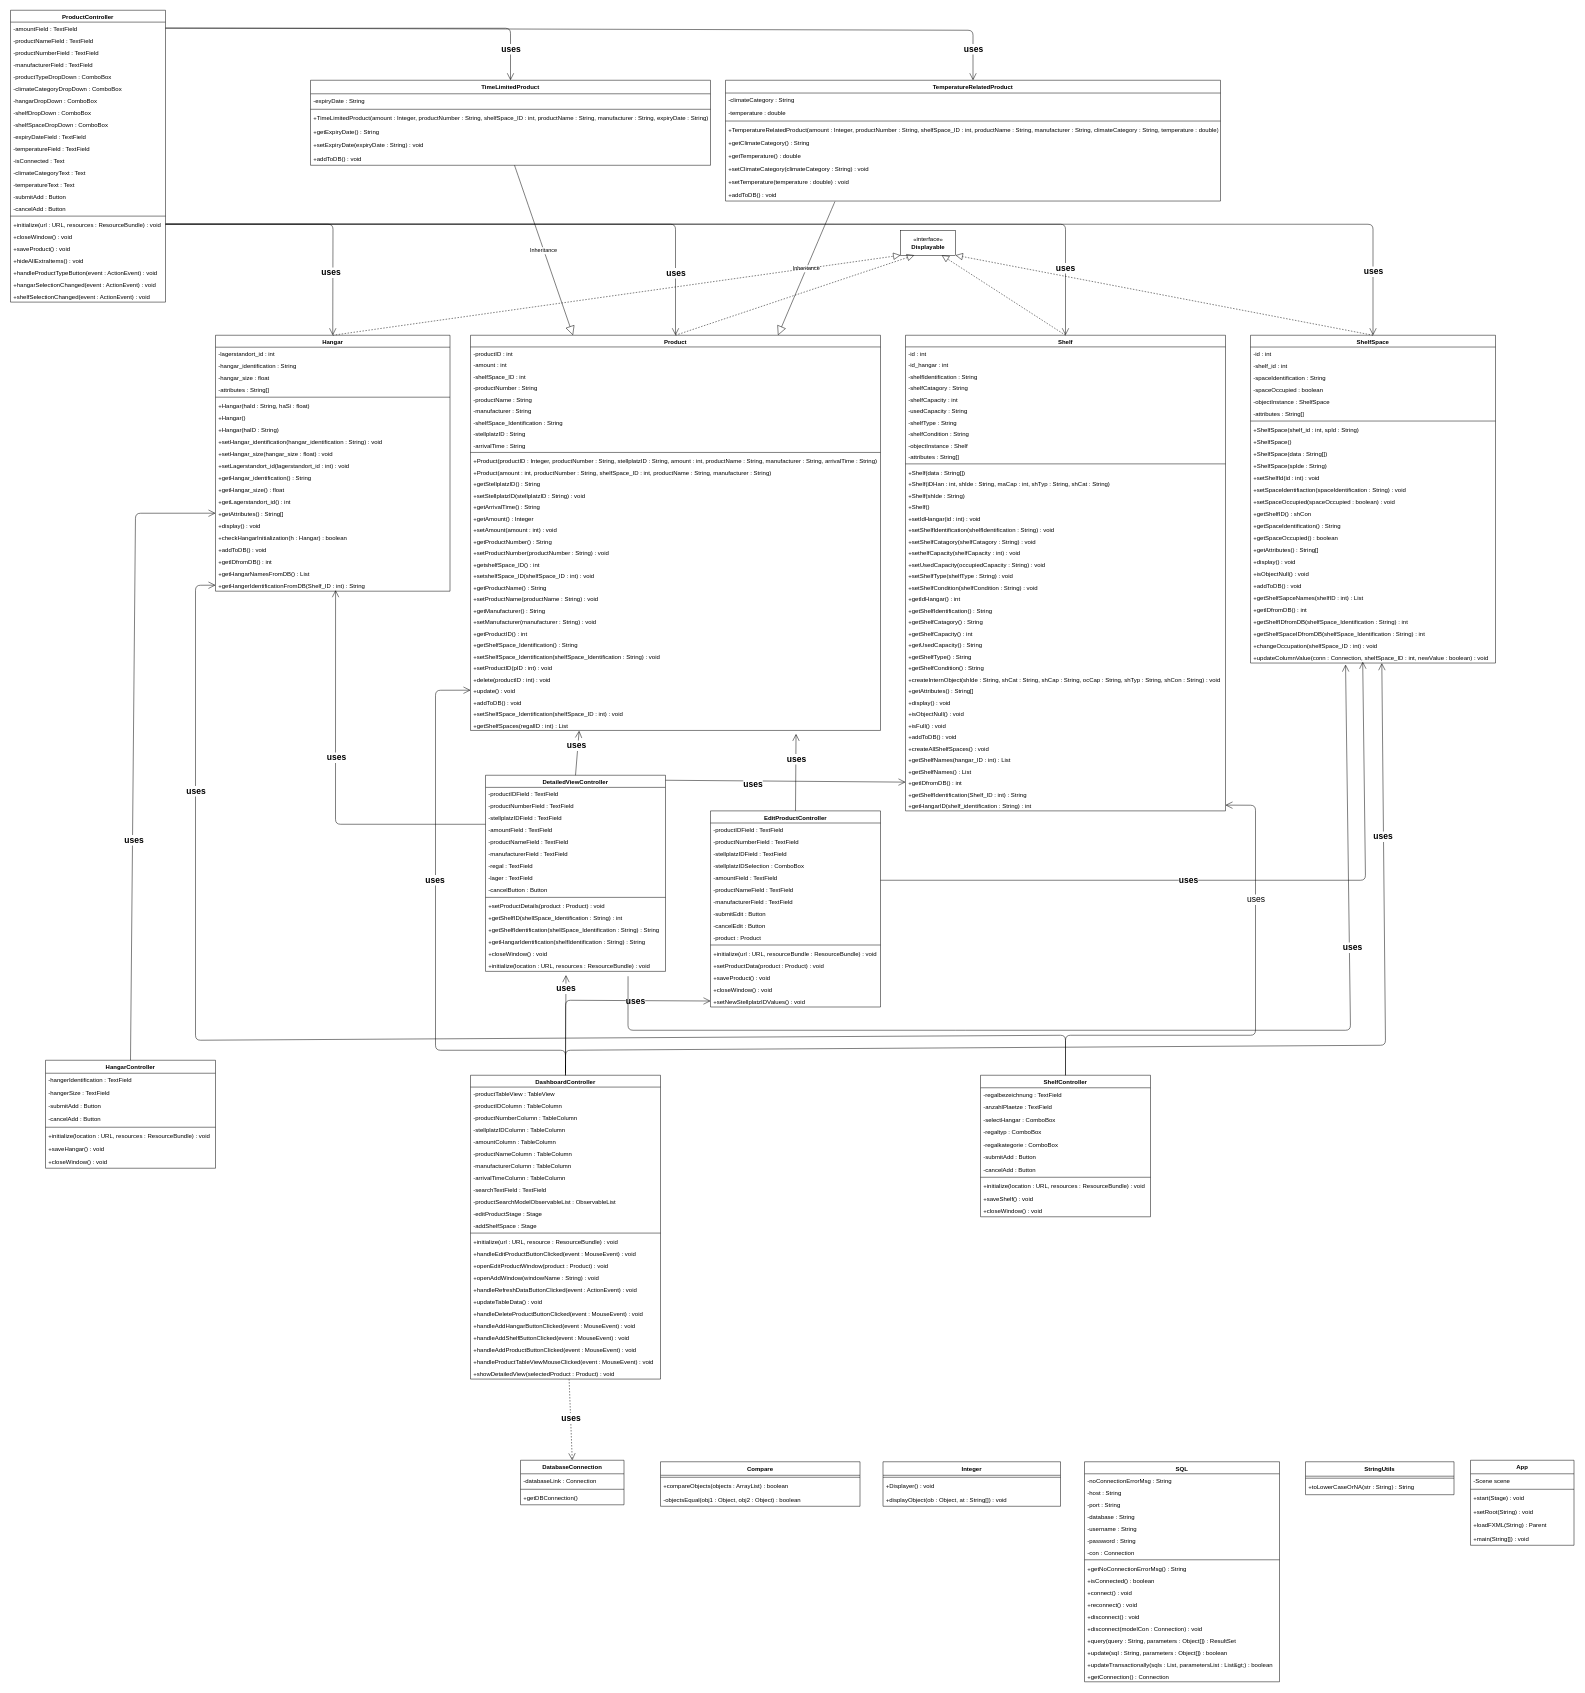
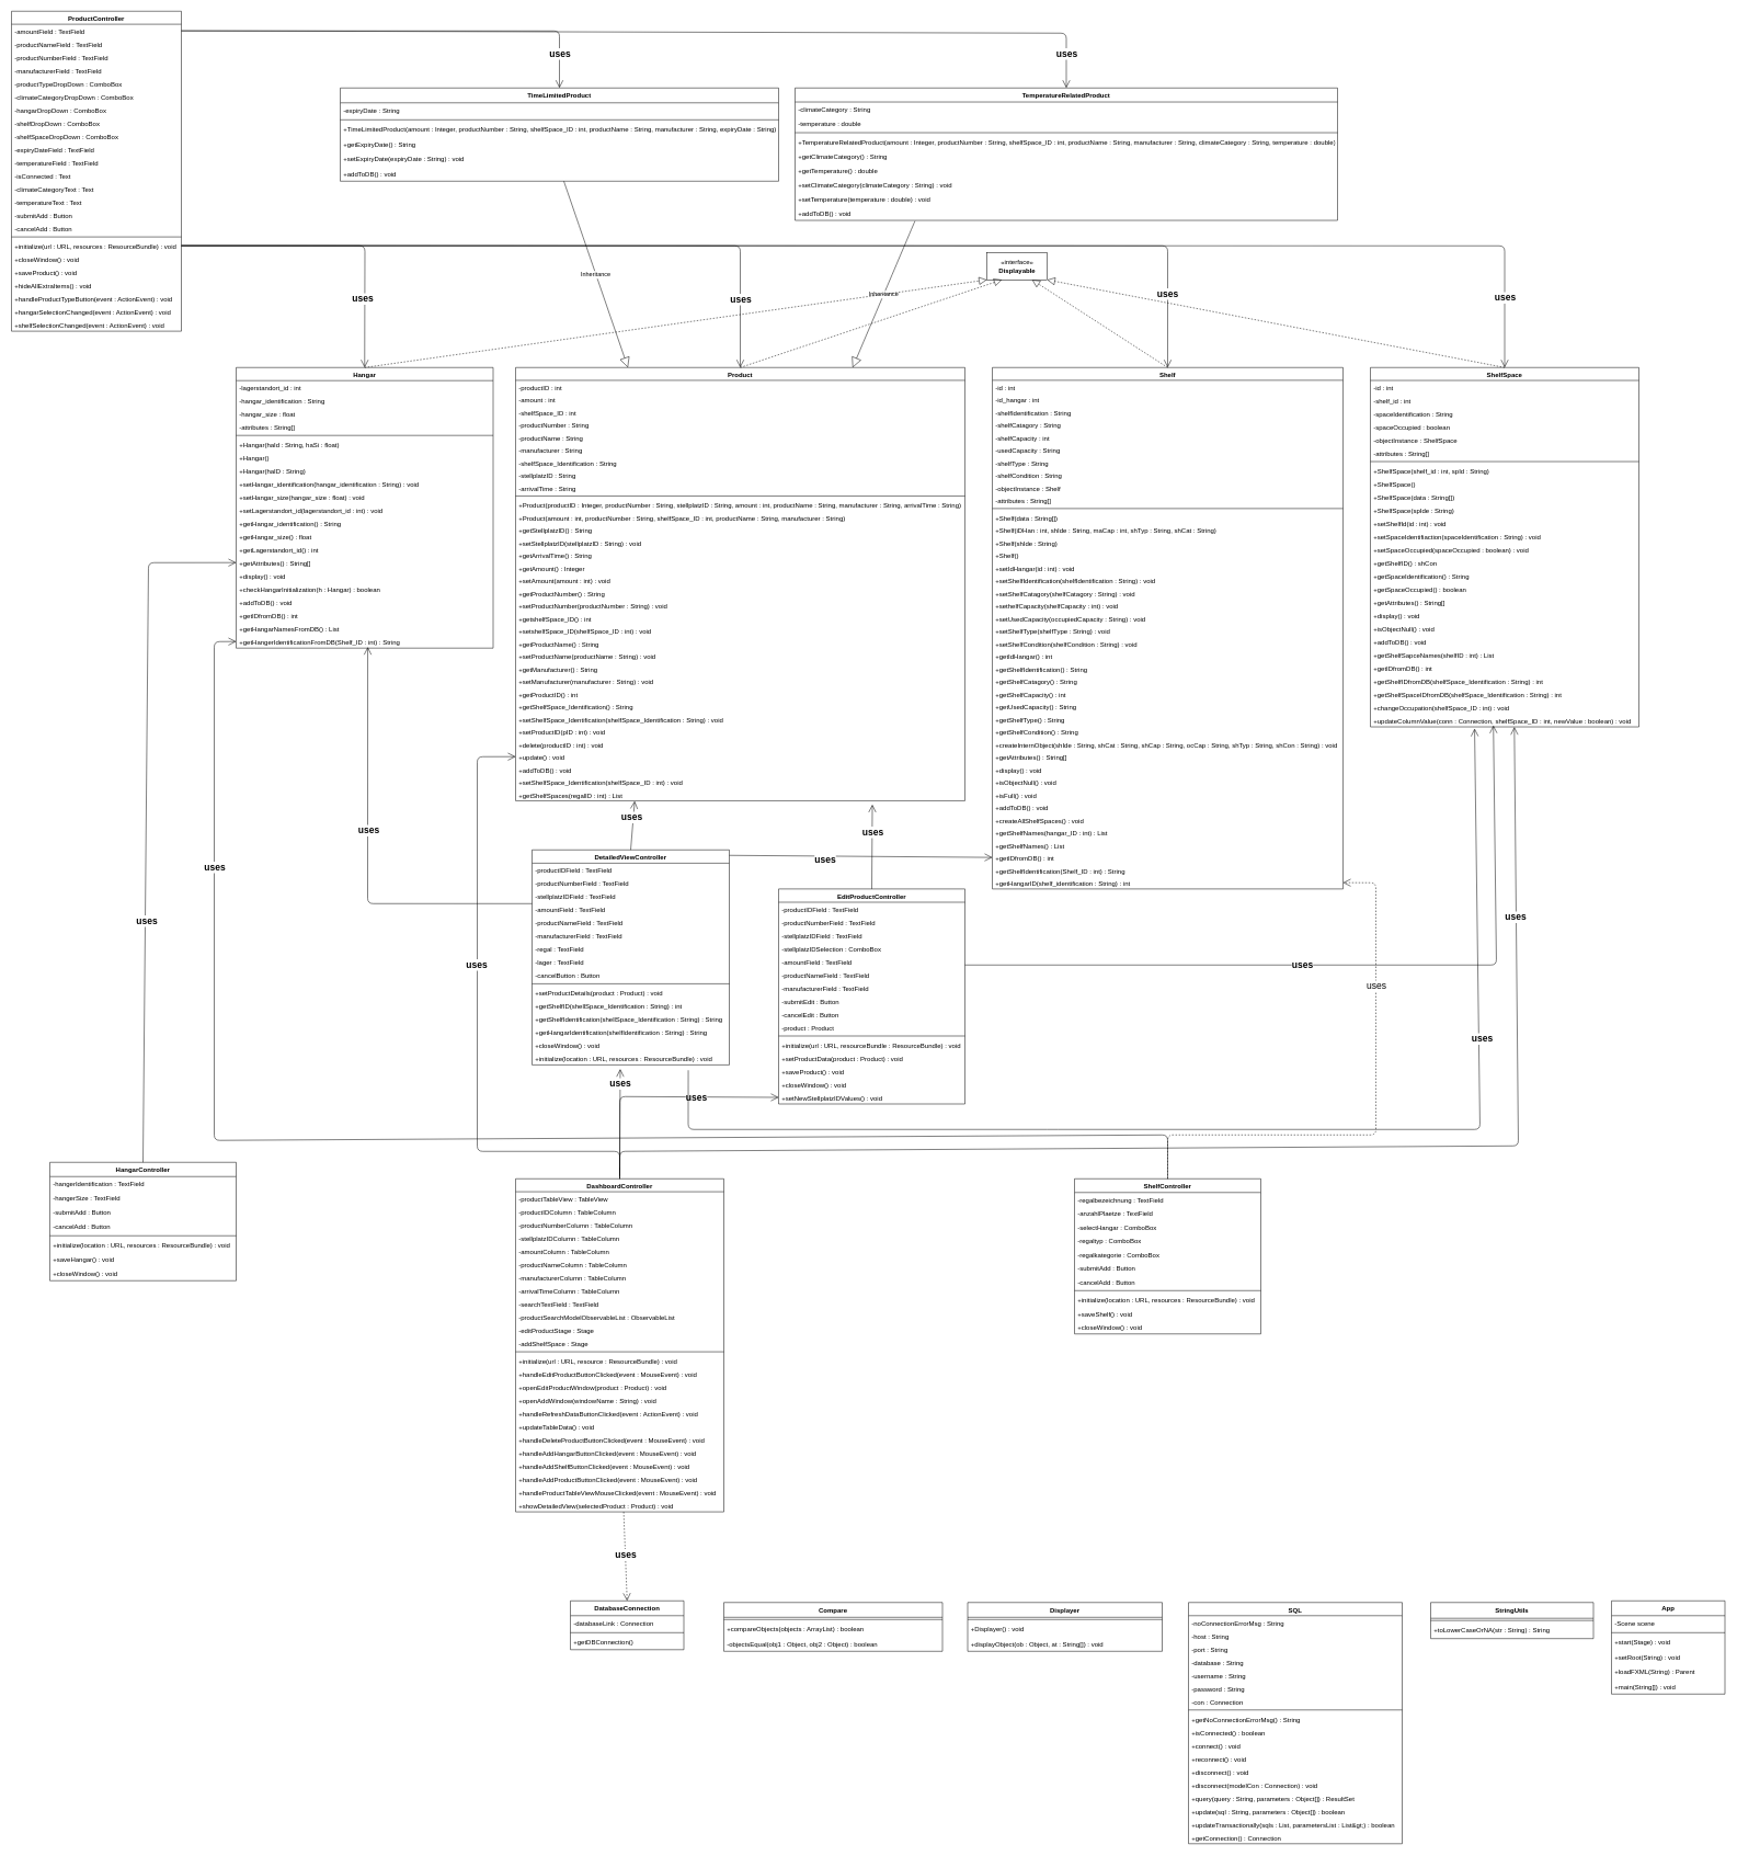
- <mxCell id="316" value="" style="endArrow=open;endFill=1;endSize=12;html=1;fontSize=17;entryX=1;entryY=0.5;entryDx=0;entryDy=0;exitX=0.5;exitY=0;exitDx=0;exitDy=0;" edge="1" parent="1" source="244" target="126"><mxGeometry width="160" relative="1" as="geometry"><mxPoint x="2410" y="1950" as="sourcePoint" /><mxPoint x="2570" y="1950" as="targetPoint" /><Array as="points"><mxPoint x="2130" y="2070" /><mxPoint x="2510" y="2070" /><mxPoint x="2510" y="1610" /></Array></mxGeometry></mxCell>
+ <mxCell id="316" value="" style="endArrow=open;endFill=1;endSize=12;html=1;fontSize=17;entryX=1;entryY=0.5;entryDx=0;entryDy=0;exitX=0.5;exitY=0;exitDx=0;exitDy=0;dashed=1;" edge="1" parent="1" source="244" target="126"><mxGeometry width="160" relative="1" as="geometry"><mxPoint x="2410" y="1950" as="sourcePoint" /><mxPoint x="2570" y="1950" as="targetPoint" /><Array as="points"><mxPoint x="2130" y="2070" /><mxPoint x="2510" y="2070" /><mxPoint x="2510" y="1610" /></Array></mxGeometry></mxCell>
- <mxCell id="260" value="Integer" style="swimlane;fontStyle=1;align=center;verticalAlign=top;childLayout=stackLayout;horizontal=1;startSize=27.08;horizontalStack=0;resizeParent=1;resizeParentMax=0;resizeLast=0;collapsible=0;marginBottom=0;" parent="1" vertex="1"><mxGeometry x="1765" y="2923" width="355" height="89.08" as="geometry" /></mxCell>
+ <mxCell id="260" value="Displayer" style="swimlane;fontStyle=1;align=center;verticalAlign=top;childLayout=stackLayout;horizontal=1;startSize=27.08;horizontalStack=0;resizeParent=1;resizeParentMax=0;resizeLast=0;collapsible=0;marginBottom=0;" parent="1" vertex="1"><mxGeometry x="1765" y="2923" width="355" height="89.08" as="geometry" /></mxCell>
